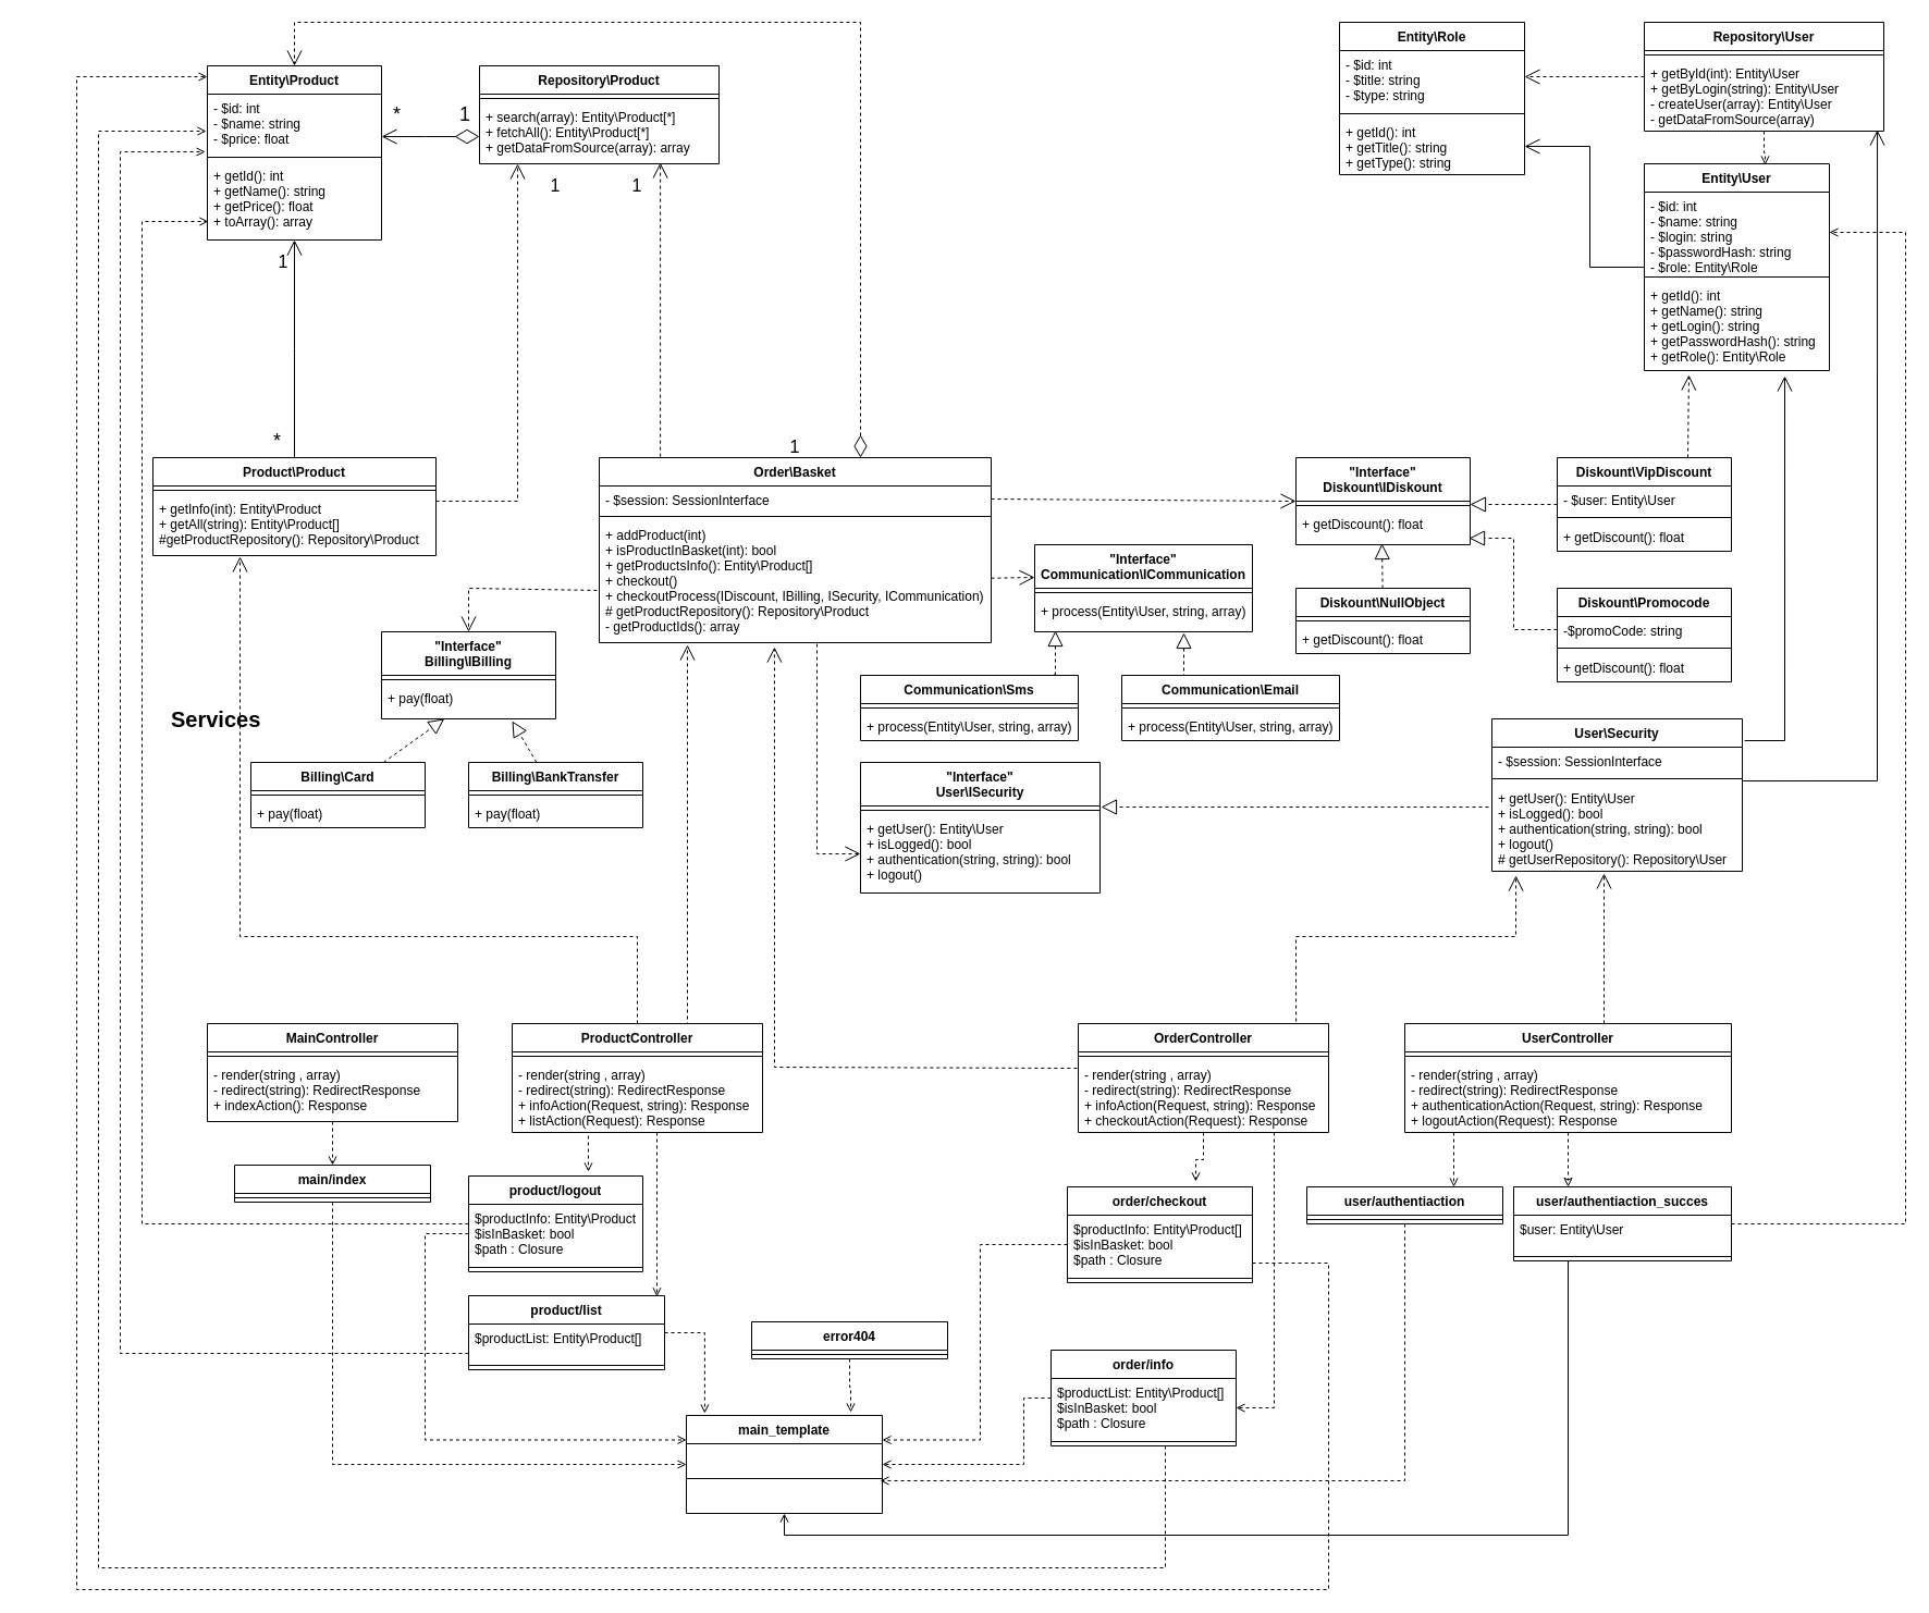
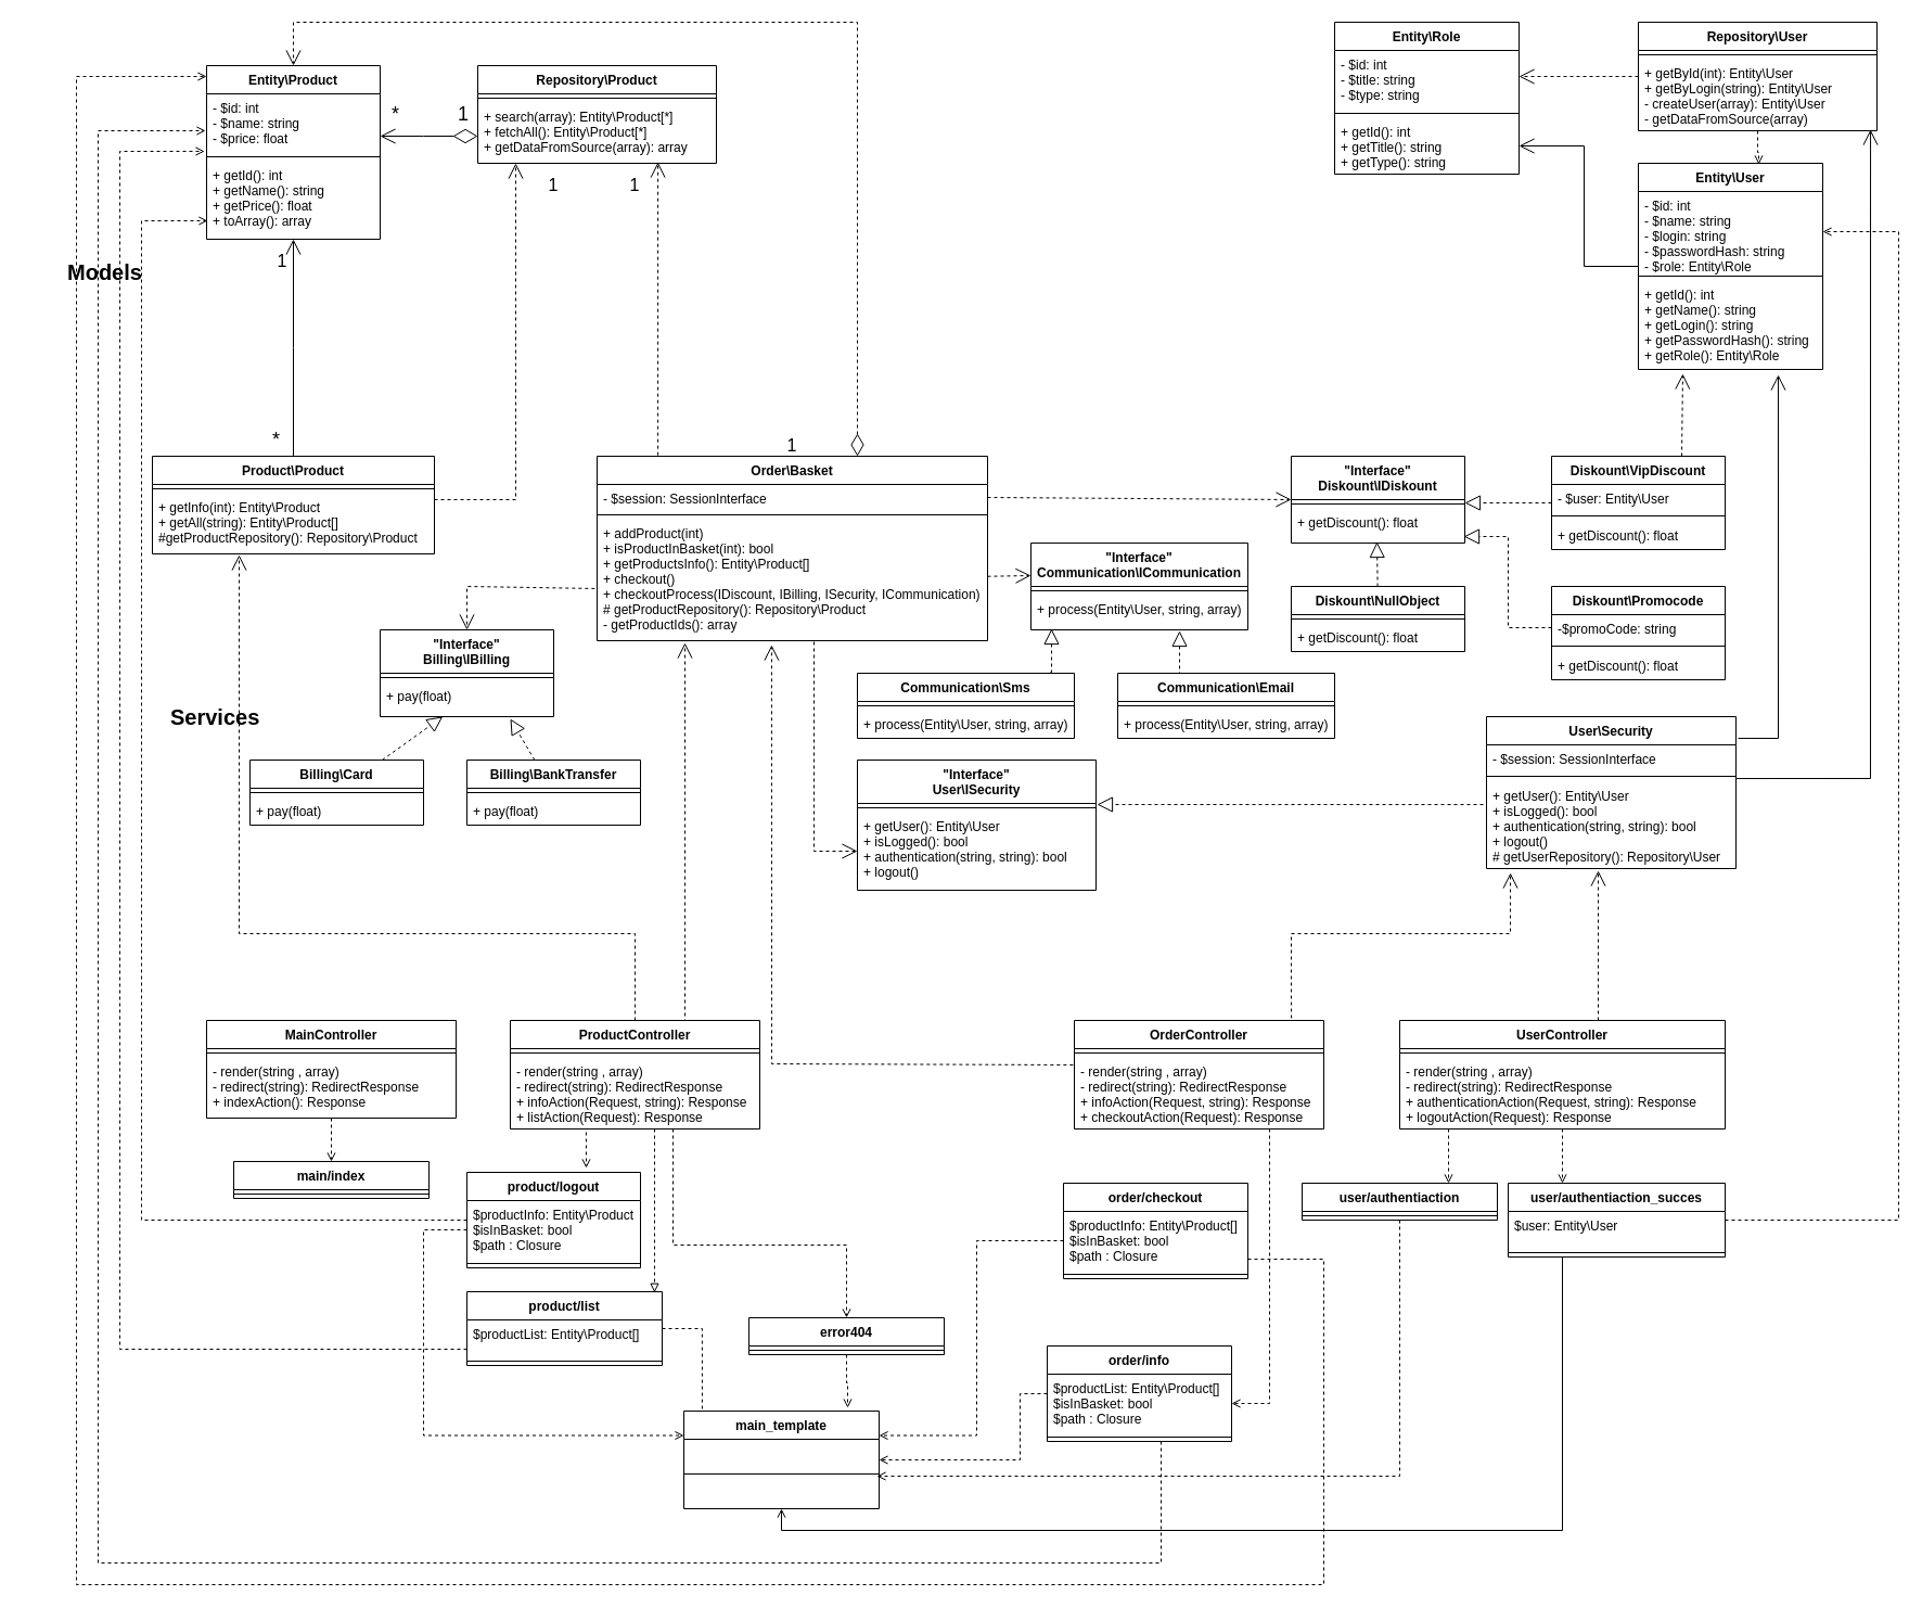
+ <mxCell id="2" value="&lt;blockquote style=&quot;margin: 0 0 0 40px ; border: none ; padding: 0px&quot;&gt;&lt;b&gt;&lt;font style=&quot;font-size: 20px&quot;&gt;Models&lt;/font&gt;&lt;/b&gt;&lt;/blockquote&gt;" style="text;html=1;strokeColor=none;fillColor=none;align=left;verticalAlign=middle;whiteSpace=wrap;rounded=0;dashed=1;" parent="1" vertex="1"><mxGeometry x="20" y="240" width="130" height="20" as="geometry" /></mxCell>
- <mxCell id="106" style="edgeStyle=orthogonalEdgeStyle;rounded=0;orthogonalLoop=1;jettySize=auto;html=1;entryX=0.694;entryY=-0.057;entryDx=0;entryDy=0;entryPerimeter=0;dashed=1;startArrow=none;startFill=0;endArrow=open;endFill=0;" edge="1" parent="1" source="108" target="147"><mxGeometry relative="1" as="geometry" /></mxCell>
- <mxCell id="113" style="edgeStyle=orthogonalEdgeStyle;rounded=0;orthogonalLoop=1;jettySize=auto;html=1;entryX=0.25;entryY=0;entryDx=0;entryDy=0;dashed=1;startArrow=none;startFill=0;endArrow=classic;endFill=0;" edge="1" parent="1" source="114" target="157"><mxGeometry relative="1" as="geometry" /></mxCell>
+ <mxCell id="113" style="edgeStyle=orthogonalEdgeStyle;rounded=0;orthogonalLoop=1;jettySize=auto;html=1;entryX=0.25;entryY=0;entryDx=0;entryDy=0;dashed=1;startArrow=none;startFill=0;endArrow=open;endFill=0;" edge="1" parent="1" source="114" target="157"><mxGeometry relative="1" as="geometry" /></mxCell>
+ <mxCell id="98" style="edgeStyle=orthogonalEdgeStyle;rounded=0;orthogonalLoop=1;jettySize=auto;html=1;entryX=0.5;entryY=0;entryDx=0;entryDy=0;dashed=1;startArrow=none;startFill=0;endArrow=open;endFill=0;" edge="1" parent="1" source="101" target="130"><mxGeometry relative="1" as="geometry"><Array as="points"><mxPoint x="620" y="1147" /><mxPoint x="780" y="1147" /></Array></mxGeometry></mxCell>
- <mxCell id="100" style="edgeStyle=orthogonalEdgeStyle;rounded=0;orthogonalLoop=1;jettySize=auto;html=1;entryX=0.961;entryY=0.011;entryDx=0;entryDy=0;entryPerimeter=0;dashed=1;startArrow=none;startFill=0;endArrow=open;endFill=0;" edge="1" parent="1" source="101" target="138"><mxGeometry relative="1" as="geometry"><Array as="points"><mxPoint x="603" y="1080" /><mxPoint x="603" y="1080" /></Array></mxGeometry></mxCell>
+ <mxCell id="100" style="edgeStyle=orthogonalEdgeStyle;rounded=0;orthogonalLoop=1;jettySize=auto;html=1;entryX=0.961;entryY=0.011;entryDx=0;entryDy=0;entryPerimeter=0;dashed=1;startArrow=none;startFill=0;endArrow=block;endFill=0;" edge="1" parent="1" source="101" target="138"><mxGeometry relative="1" as="geometry"><Array as="points"><mxPoint x="603" y="1080" /><mxPoint x="603" y="1080" /></Array></mxGeometry></mxCell>
- <mxCell id="137" style="edgeStyle=orthogonalEdgeStyle;rounded=0;orthogonalLoop=1;jettySize=auto;html=1;entryX=0.094;entryY=-0.022;entryDx=0;entryDy=0;entryPerimeter=0;dashed=1;startArrow=none;startFill=0;endArrow=open;endFill=0;" edge="1" parent="1" source="138" target="127"><mxGeometry relative="1" as="geometry" /></mxCell>
+ <mxCell id="137" style="edgeStyle=orthogonalEdgeStyle;rounded=0;orthogonalLoop=1;jettySize=auto;html=1;entryX=0.094;entryY=-0.022;entryDx=0;entryDy=0;entryPerimeter=0;dashed=1;startArrow=none;startFill=0;endArrow=none;endFill=0;" edge="1" parent="1" source="138" target="127"><mxGeometry relative="1" as="geometry" /></mxCell>
- <mxCell id="121" style="edgeStyle=orthogonalEdgeStyle;rounded=0;orthogonalLoop=1;jettySize=auto;html=1;entryX=0;entryY=0.5;entryDx=0;entryDy=0;dashed=1;startArrow=none;startFill=0;endArrow=open;endFill=0;" edge="1" parent="1" source="122" target="127"><mxGeometry relative="1" as="geometry"><Array as="points"><mxPoint x="305" y="1345" /></Array></mxGeometry></mxCell>
